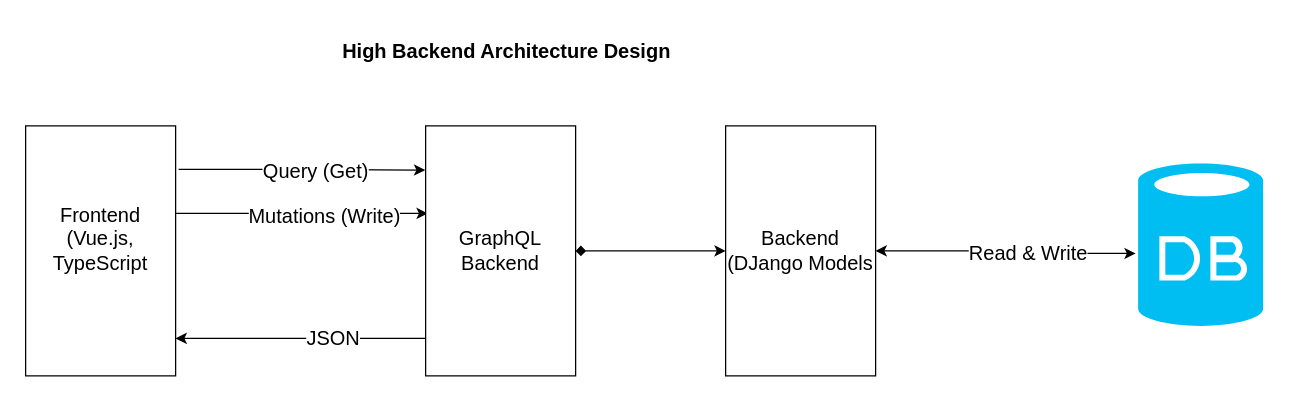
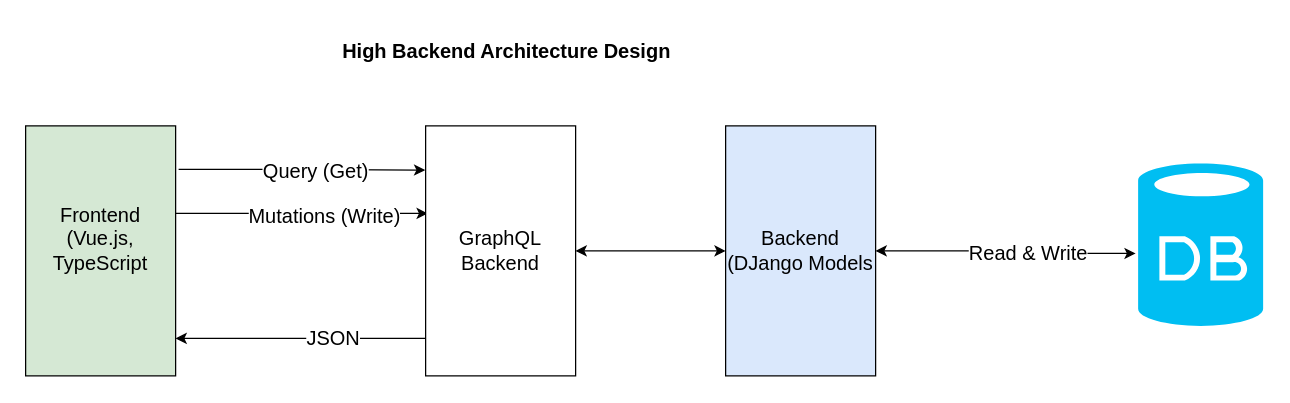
- <mxCell id="7" value="&lt;div&gt;Frontend (Vue.js, TypeScript&lt;/div&gt;&lt;div&gt;&lt;br&gt;&lt;/div&gt;" style="rounded=0;whiteSpace=wrap;html=1;fontSize=16;" parent="1" vertex="1"><mxGeometry x="20" y="100" width="120" height="200" as="geometry" /></mxCell>
+ <mxCell id="7" value="&lt;div&gt;Frontend (Vue.js, TypeScript&lt;/div&gt;&lt;div&gt;&lt;br&gt;&lt;/div&gt;" style="rounded=0;whiteSpace=wrap;html=1;fontSize=16;fillColor=#d5e8d4;" parent="1" vertex="1"><mxGeometry x="20" y="100" width="120" height="200" as="geometry" /></mxCell>
- <mxCell id="13" style="edgeStyle=orthogonalEdgeStyle;rounded=0;orthogonalLoop=1;jettySize=auto;html=1;startArrow=classic;startFill=1;endArrow=diamond;" parent="1" source="14" target="10" edge="1"><mxGeometry relative="1" as="geometry" /></mxCell>
+ <mxCell id="13" style="edgeStyle=orthogonalEdgeStyle;rounded=0;orthogonalLoop=1;jettySize=auto;html=1;startArrow=classic;startFill=1;" parent="1" source="14" target="10" edge="1"><mxGeometry relative="1" as="geometry" /></mxCell>
- <mxCell id="14" value="Backend (DJango Models" style="rounded=0;whiteSpace=wrap;html=1;fontSize=16;" parent="1" vertex="1"><mxGeometry x="580" y="100" width="120" height="200" as="geometry" /></mxCell>
+ <mxCell id="14" value="Backend (DJango Models" style="rounded=0;whiteSpace=wrap;html=1;fontSize=16;fillColor=#dae8fc;" parent="1" vertex="1"><mxGeometry x="580" y="100" width="120" height="200" as="geometry" /></mxCell>
